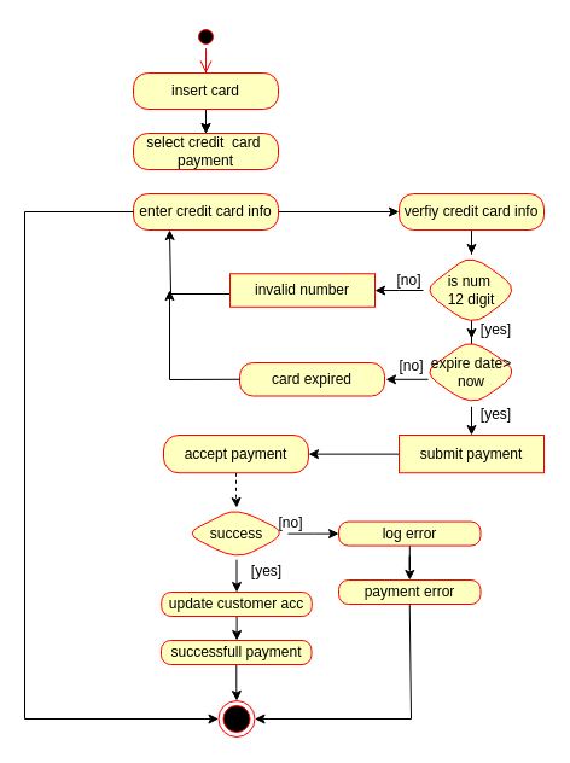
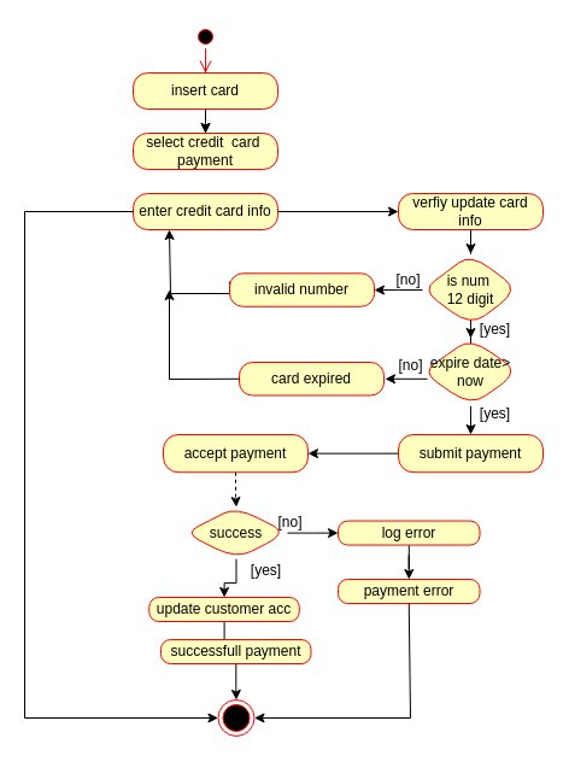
- <mxCell id="11" value="verfiy credit card info" style="rounded=1;whiteSpace=wrap;html=1;arcSize=40;fontColor=#000000;fillColor=#ffffc0;strokeColor=#ff0000;" vertex="1" parent="1"><mxGeometry x="330" y="160" width="120" height="30" as="geometry" /></mxCell>
+ <mxCell id="11" value="verfiy update card info" style="rounded=1;whiteSpace=wrap;html=1;arcSize=40;fontColor=#000000;fillColor=#ffffc0;strokeColor=#ff0000;" vertex="1" parent="1"><mxGeometry x="330" y="160" width="120" height="30" as="geometry" /></mxCell>
- <mxCell id="16" value="invalid number" style="whiteSpace=wrap;html=1;fillColor=#ffffc0;strokeColor=#ff0000;fontColor=#000000;arcSize=40;rounded=0;" vertex="1" parent="1"><mxGeometry x="190" y="226.25" width="120" height="27.5" as="geometry" /></mxCell>
+ <mxCell id="16" value="invalid number" style="whiteSpace=wrap;html=1;fillColor=#ffffc0;strokeColor=#ff0000;fontColor=#000000;rounded=1;arcSize=40;" vertex="1" parent="1"><mxGeometry x="190" y="226.25" width="120" height="27.5" as="geometry" /></mxCell>
- <mxCell id="22" value="submit payment" style="whiteSpace=wrap;html=1;fillColor=#ffffc0;strokeColor=#ff0000;fontColor=#000000;arcSize=40;rounded=0;" vertex="1" parent="1"><mxGeometry x="330" y="360" width="120" height="31.25" as="geometry" /></mxCell>
+ <mxCell id="22" value="submit payment" style="whiteSpace=wrap;html=1;fillColor=#ffffc0;strokeColor=#ff0000;fontColor=#000000;rounded=1;arcSize=40;" vertex="1" parent="1"><mxGeometry x="330" y="360" width="120" height="31.25" as="geometry" /></mxCell>
- <mxCell id="32" value="update customer acc" style="whiteSpace=wrap;html=1;fillColor=#ffffc0;strokeColor=#ff0000;fontColor=#000000;rounded=1;arcSize=40;" vertex="1" parent="1"><mxGeometry x="133.25" y="490" width="124.5" height="20" as="geometry" /></mxCell>
+ <mxCell id="32" value="update customer acc" style="whiteSpace=wrap;html=1;fillColor=#ffffc0;strokeColor=#ff0000;fontColor=#000000;rounded=1;arcSize=40;" vertex="1" parent="1"><mxGeometry x="123.25" y="495" width="124.5" height="20" as="geometry" /></mxCell>
